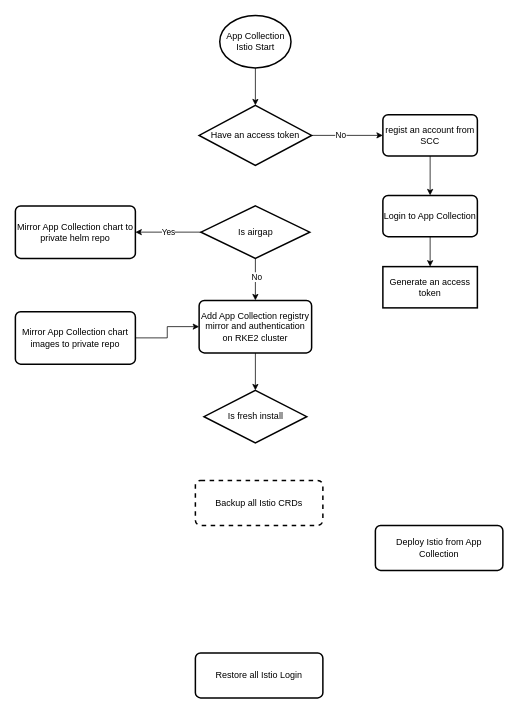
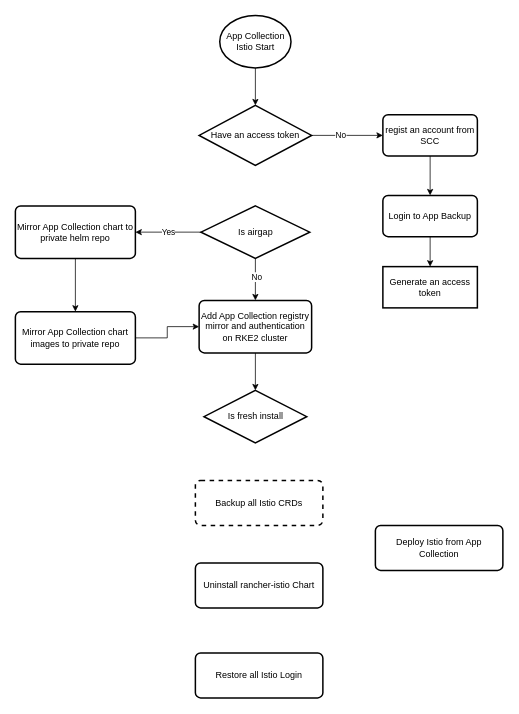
- <mxCell id="10" value="Login to App Collection" style="rounded=1;whiteSpace=wrap;html=1;absoluteArcSize=1;arcSize=14;strokeWidth=2;" vertex="1" parent="1"><mxGeometry x="510" y="260" width="126" height="55" as="geometry" /></mxCell>
+ <mxCell id="10" value="Login to App Backup" style="rounded=1;whiteSpace=wrap;html=1;absoluteArcSize=1;arcSize=14;strokeWidth=2;" vertex="1" parent="1"><mxGeometry x="510" y="260" width="126" height="55" as="geometry" /></mxCell>
+ <mxCell id="19" value="" style="edgeStyle=orthogonalEdgeStyle;rounded=0;orthogonalLoop=1;jettySize=auto;html=1;" edge="1" parent="1" source="20" target="22"><mxGeometry relative="1" as="geometry" /></mxCell>
+ <mxCell id="25" value="Uninstall rancher-istio Chart" style="rounded=1;whiteSpace=wrap;html=1;absoluteArcSize=1;arcSize=14;strokeWidth=2;" vertex="1" parent="1"><mxGeometry x="260" y="750" width="170" height="60" as="geometry" /></mxCell>
